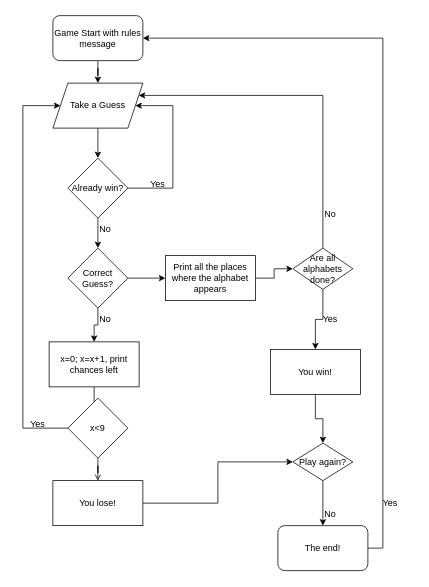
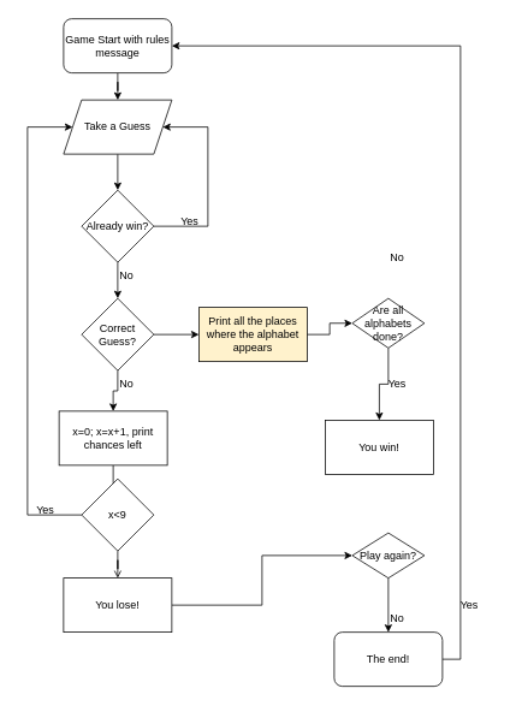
- <mxCell id="23" style="edgeStyle=orthogonalEdgeStyle;rounded=0;orthogonalLoop=1;jettySize=auto;html=1;exitX=0.5;exitY=0;exitDx=0;exitDy=0;entryX=1;entryY=0.25;entryDx=0;entryDy=0;" edge="1" parent="1" source="24" target="5"><mxGeometry relative="1" as="geometry"><Array as="points"><mxPoint x="430" y="126" /></Array></mxGeometry></mxCell>
- <mxCell id="20" value="Print all the places where the alphabet appears" style="rounded=0;whiteSpace=wrap;html=1;" parent="1" vertex="1"><mxGeometry x="220" y="340" width="120" height="60" as="geometry" /></mxCell>
+ <mxCell id="20" value="Print all the places where the alphabet appears" style="rounded=0;whiteSpace=wrap;html=1;fillColor=#fff2cc;" parent="1" vertex="1"><mxGeometry x="220" y="340" width="120" height="60" as="geometry" /></mxCell>
- <mxCell id="25" value="" style="edgeStyle=orthogonalEdgeStyle;rounded=0;orthogonalLoop=1;jettySize=auto;html=1;" edge="1" parent="1" source="26" target="29"><mxGeometry relative="1" as="geometry" /></mxCell>
